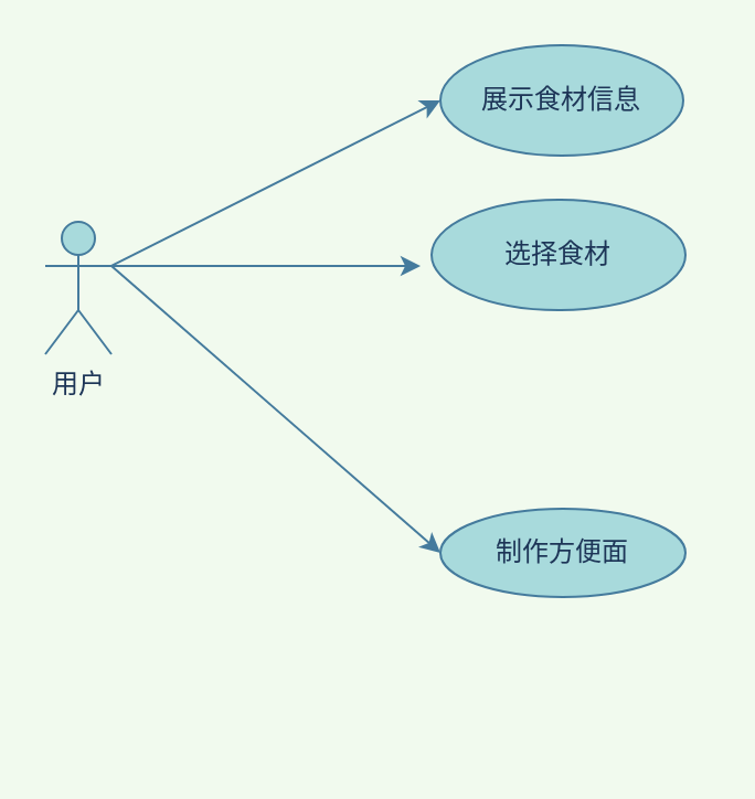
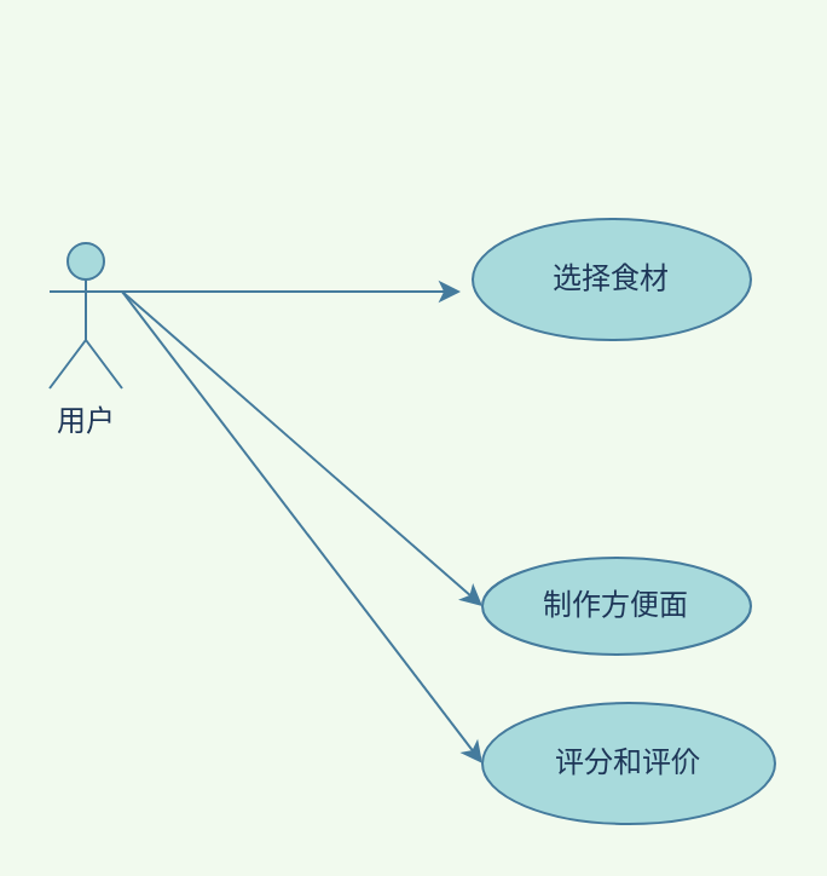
- <mxCell id="2" value="展示食材信息" style="ellipse;whiteSpace=wrap;html=1;fillColor=#A8DADC;strokeColor=#457B9D;fontColor=#1D3557;" vertex="1" parent="1"><mxGeometry x="199" y="20" width="110" height="50" as="geometry" /></mxCell>
- <mxCell id="5" style="rounded=0;orthogonalLoop=1;jettySize=auto;html=1;exitX=1;exitY=0.333;exitDx=0;exitDy=0;exitPerimeter=0;entryX=0;entryY=0.5;entryDx=0;entryDy=0;labelBackgroundColor=#F1FAEE;strokeColor=#457B9D;fontColor=#1D3557;" edge="1" parent="1" source="9" target="2"><mxGeometry relative="1" as="geometry" /></mxCell>
+ <mxCell id="8" style="rounded=1;sketch=0;orthogonalLoop=1;jettySize=auto;html=1;exitX=1;exitY=0.333;exitDx=0;exitDy=0;exitPerimeter=0;fontColor=#1D3557;strokeColor=#457B9D;fillColor=#A8DADC;entryX=0;entryY=0.5;entryDx=0;entryDy=0;" edge="1" parent="1" source="9" target="10"><mxGeometry relative="1" as="geometry"><mxPoint x="190" y="310" as="targetPoint" /></mxGeometry></mxCell>
+ <mxCell id="10" value="评分和评价" style="ellipse;whiteSpace=wrap;html=1;rounded=0;sketch=0;fontColor=#1D3557;strokeColor=#457B9D;fillColor=#A8DADC;" vertex="1" parent="1"><mxGeometry x="199" y="290" width="121" height="50" as="geometry" /></mxCell>
